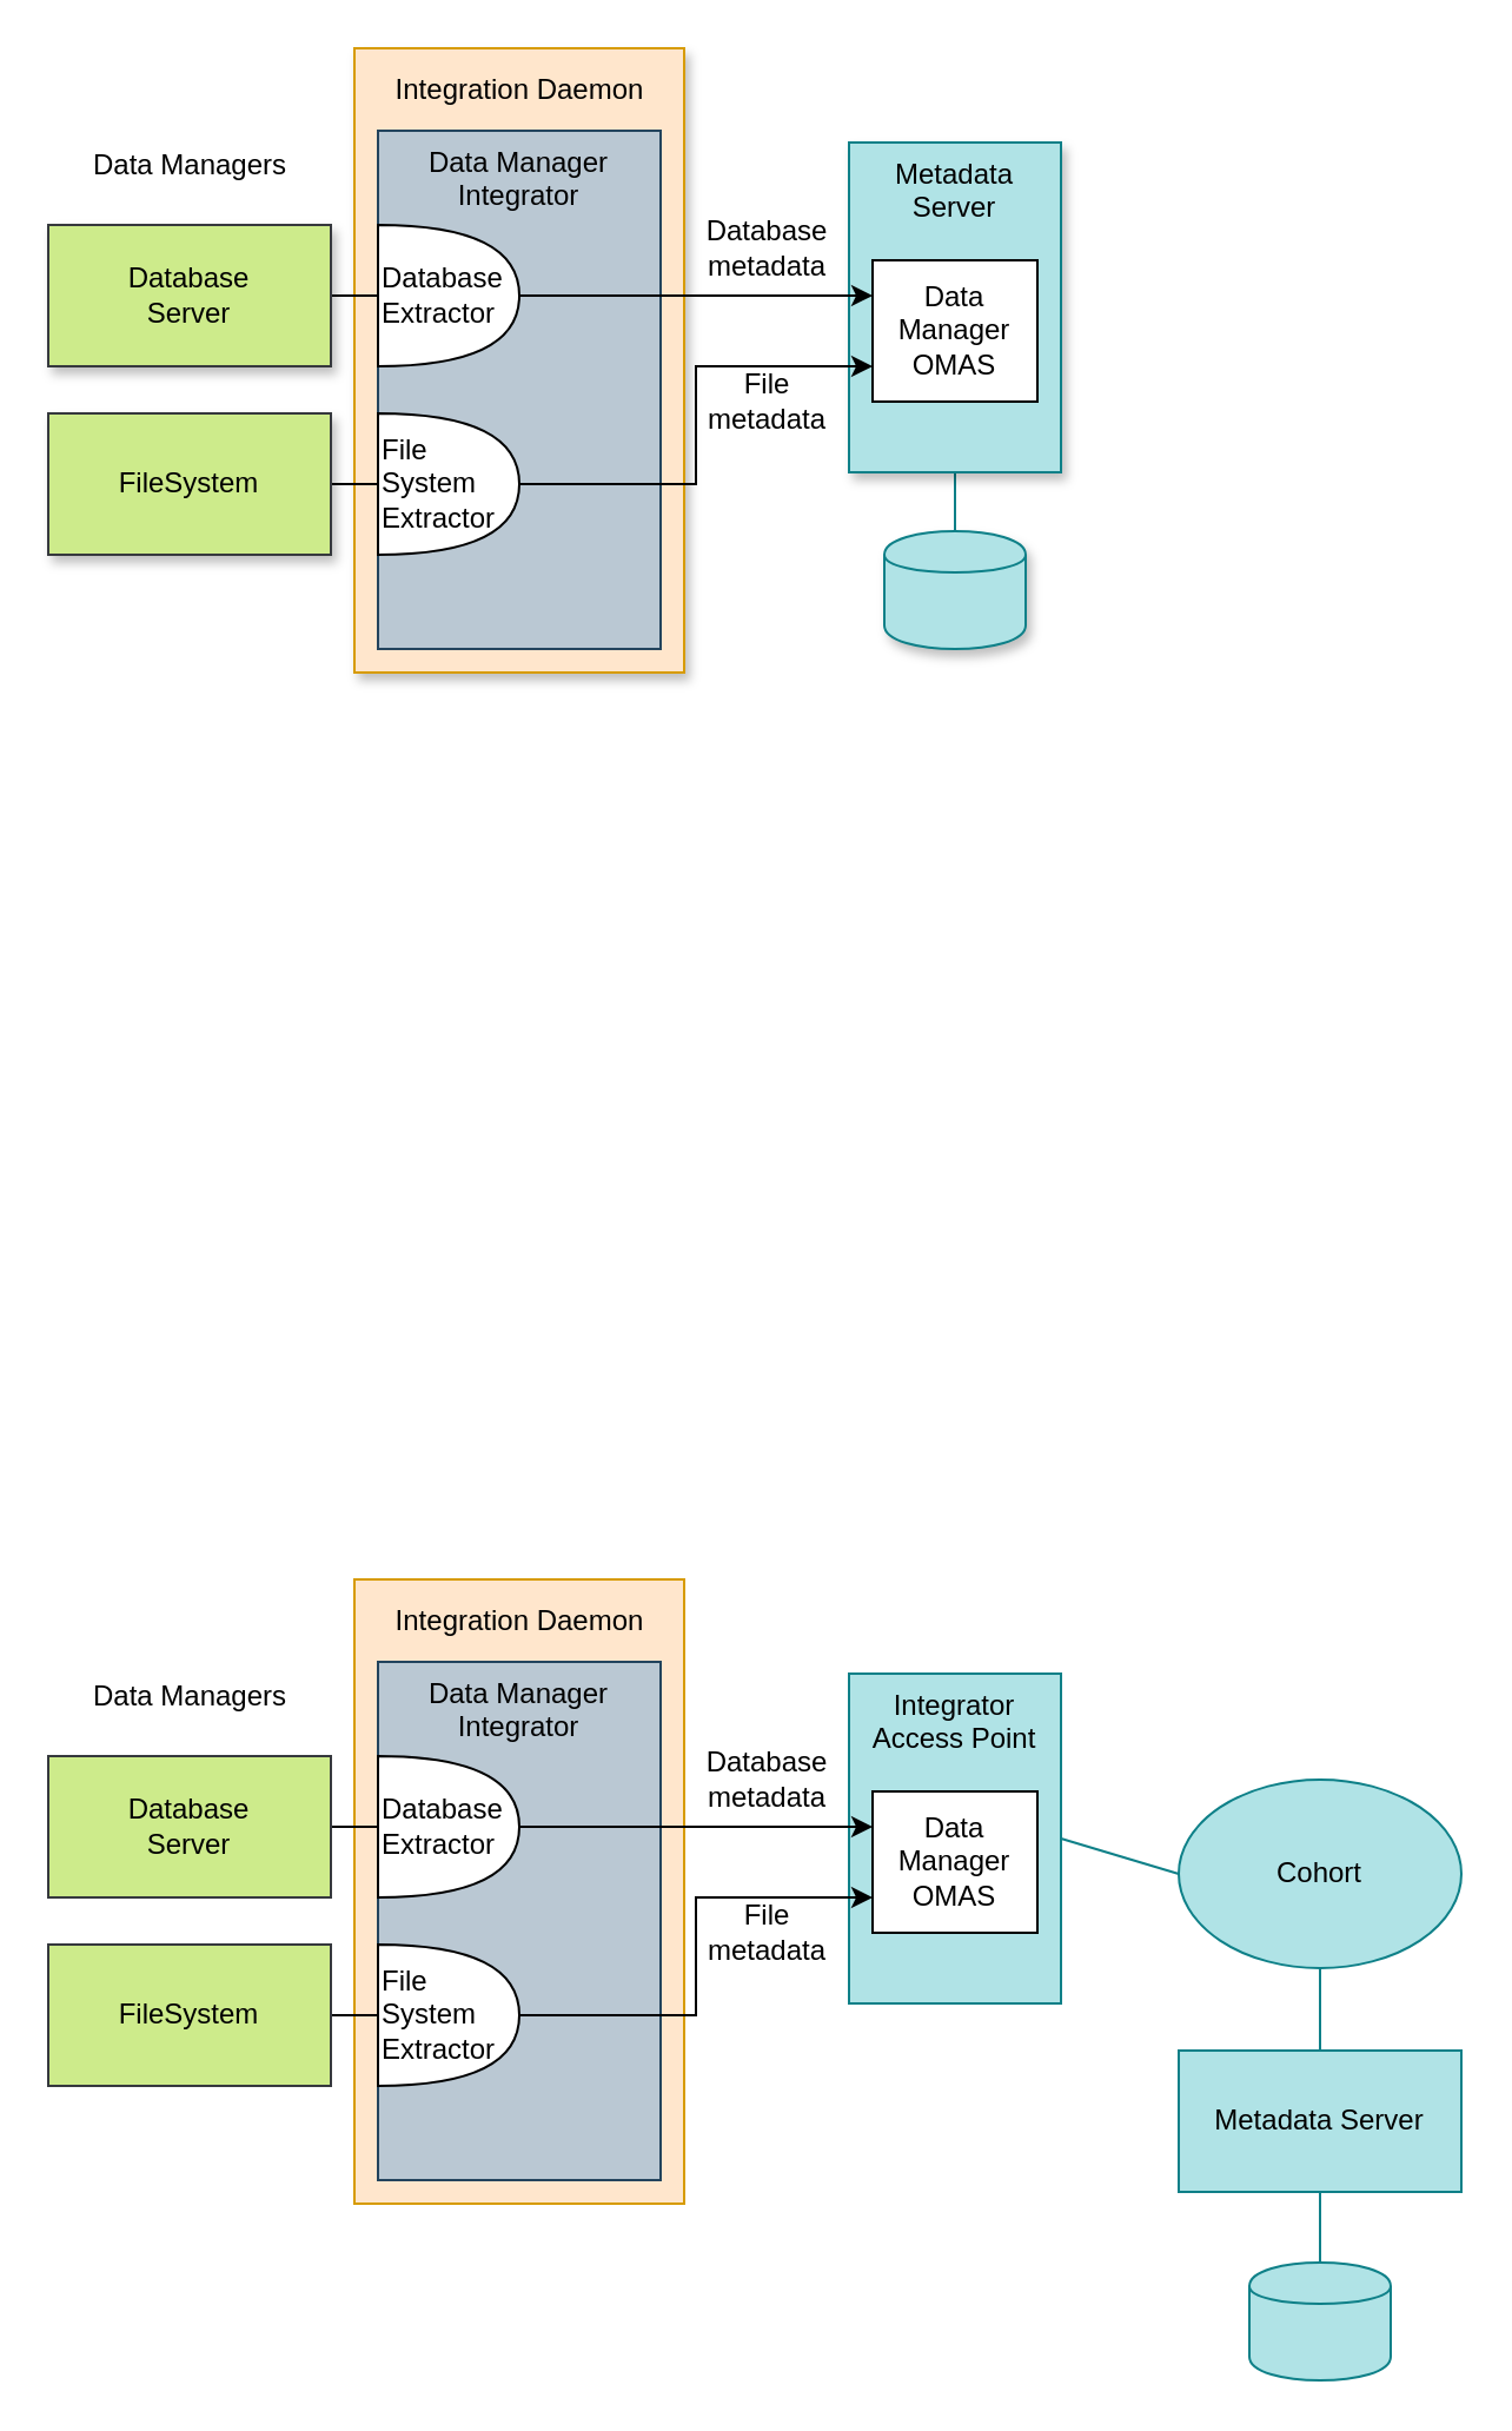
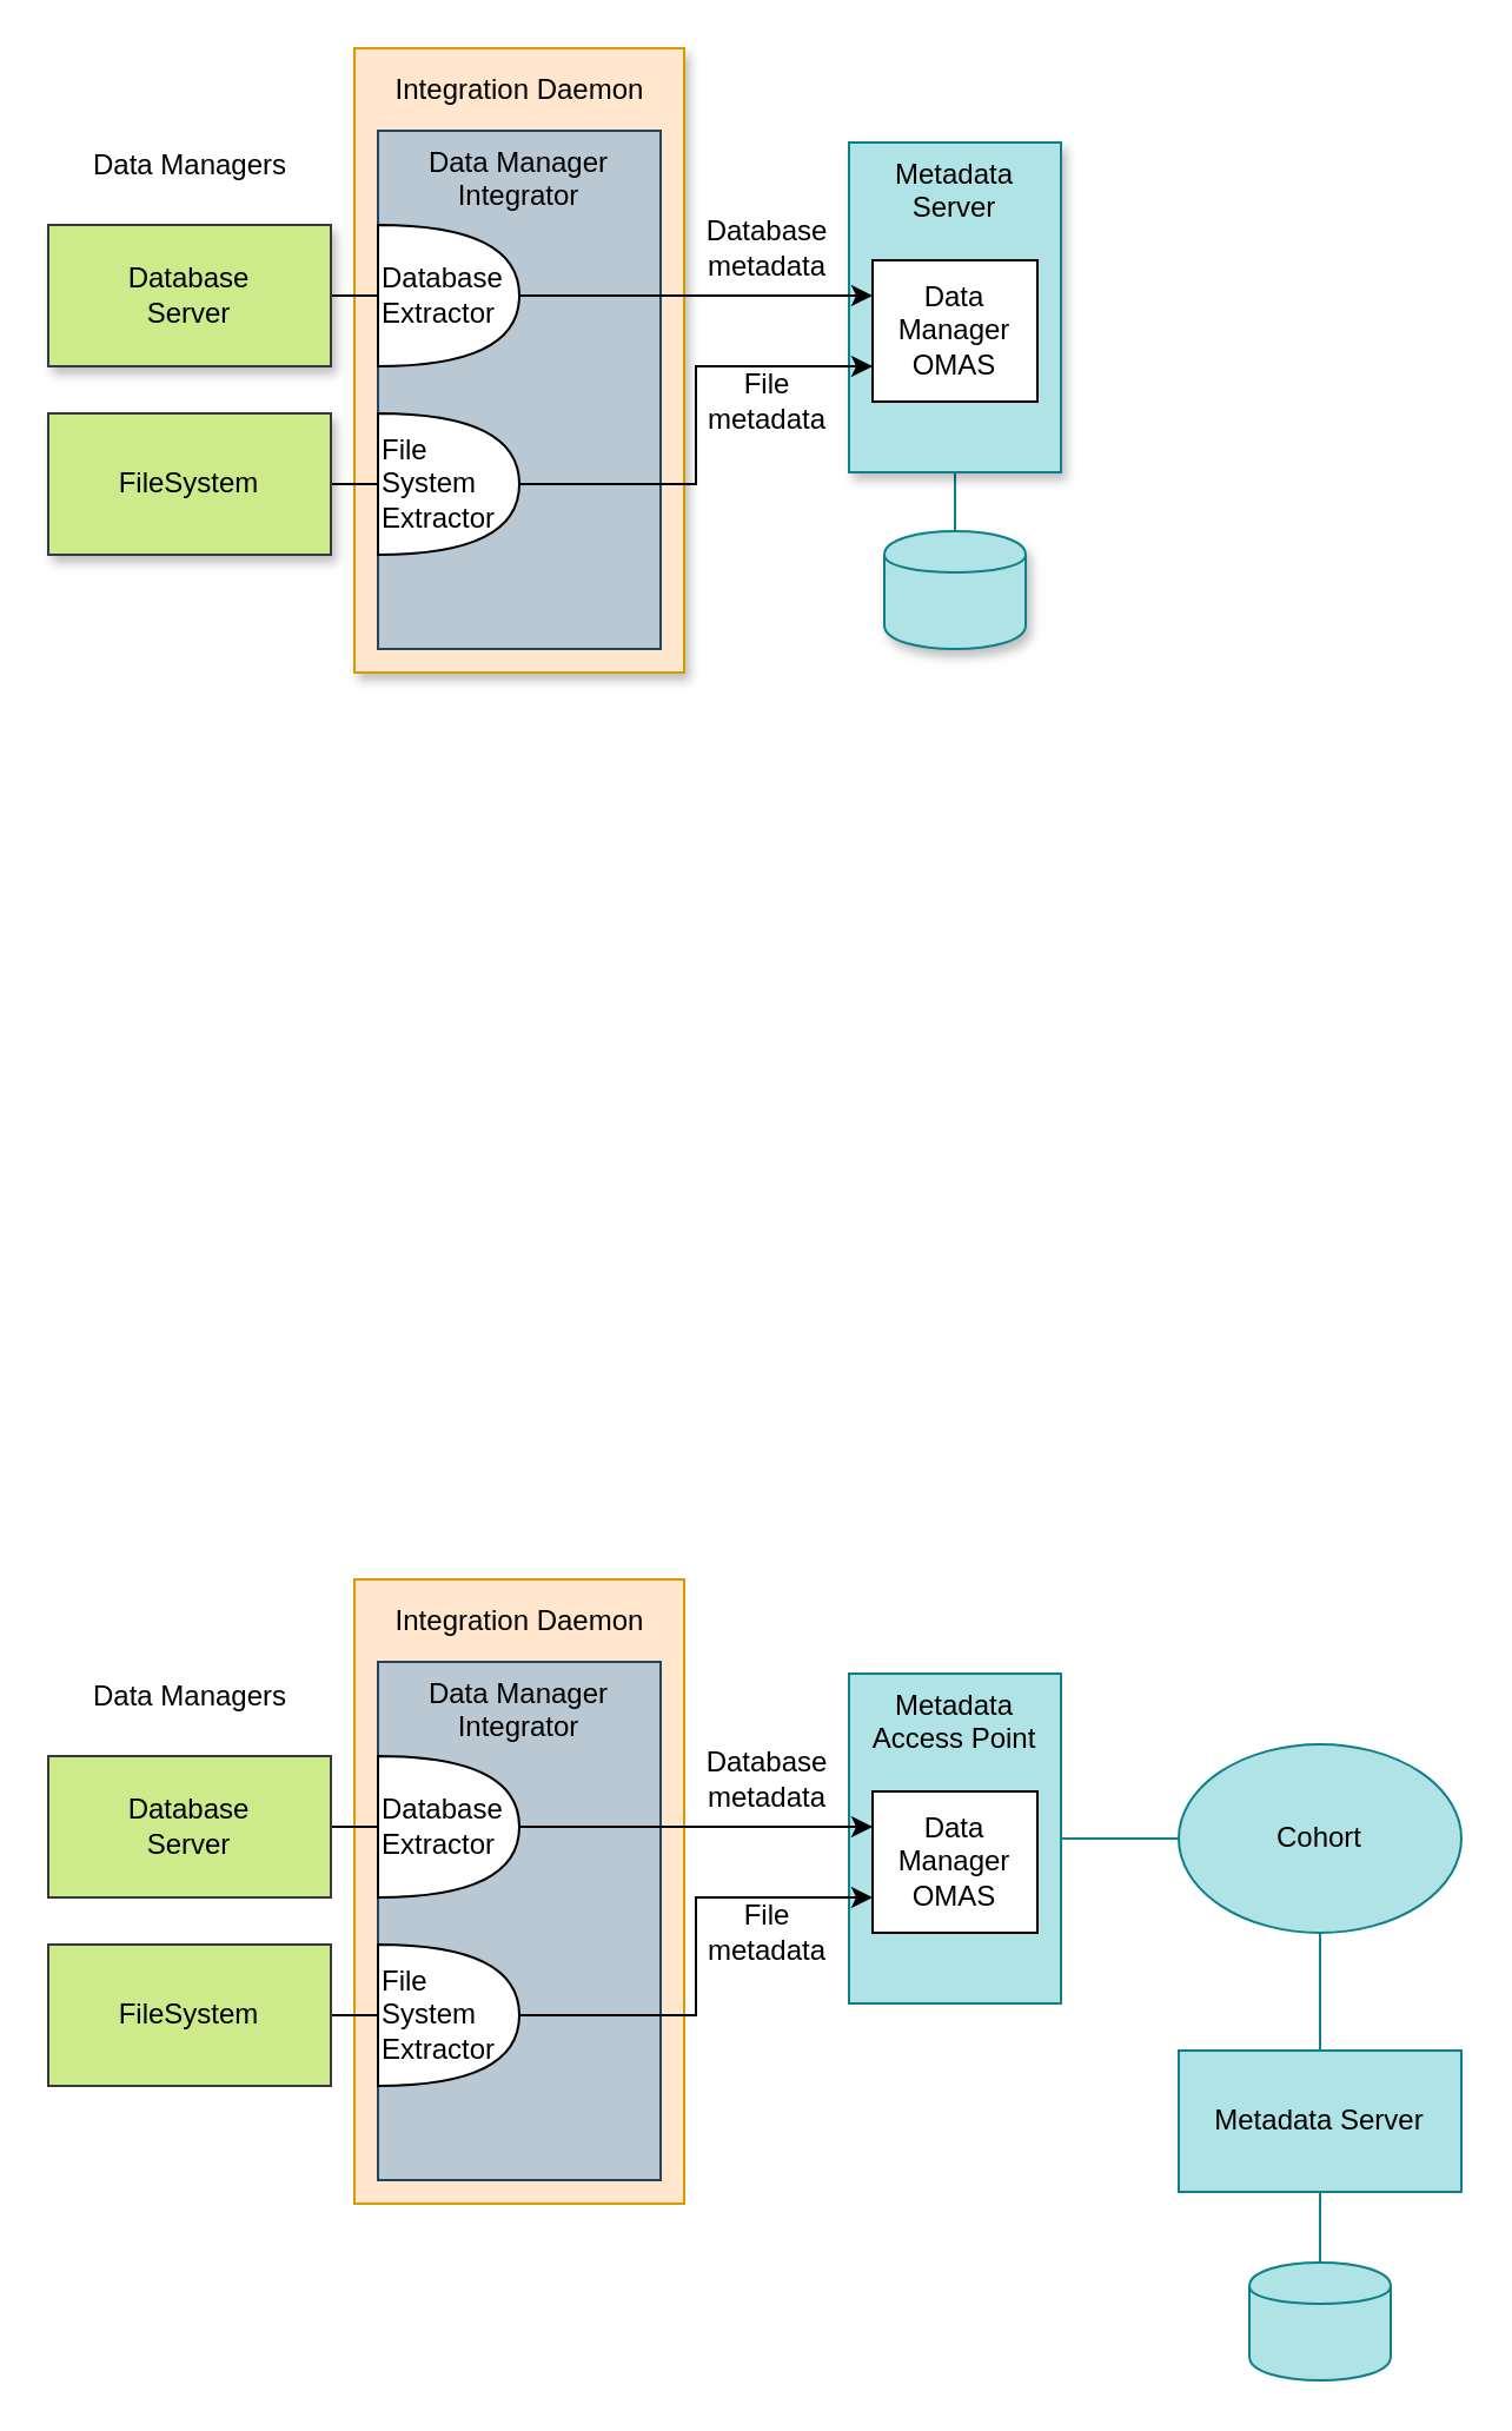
- <mxCell id="14" value="Integrator Access Point" style="rounded=0;whiteSpace=wrap;html=1;verticalAlign=top;fillColor=#b0e3e6;strokeColor=#0e8088;" parent="1" vertex="1"><mxGeometry x="360" y="710" width="90" height="140" as="geometry" /></mxCell>
+ <mxCell id="14" value="Metadata Access Point" style="rounded=0;whiteSpace=wrap;html=1;verticalAlign=top;fillColor=#b0e3e6;strokeColor=#0e8088;" parent="1" vertex="1"><mxGeometry x="360" y="710" width="90" height="140" as="geometry" /></mxCell>
- <mxCell id="8" value="Cohort" style="ellipse;whiteSpace=wrap;html=1;fillColor=#b0e3e6;strokeColor=#0e8088;" parent="1" vertex="1"><mxGeometry x="500" y="755" width="120" height="80" as="geometry" /></mxCell>
+ <mxCell id="8" value="Cohort" style="ellipse;whiteSpace=wrap;html=1;fillColor=#b0e3e6;strokeColor=#0e8088;" parent="1" vertex="1"><mxGeometry x="500" y="740" width="120" height="80" as="geometry" /></mxCell>
